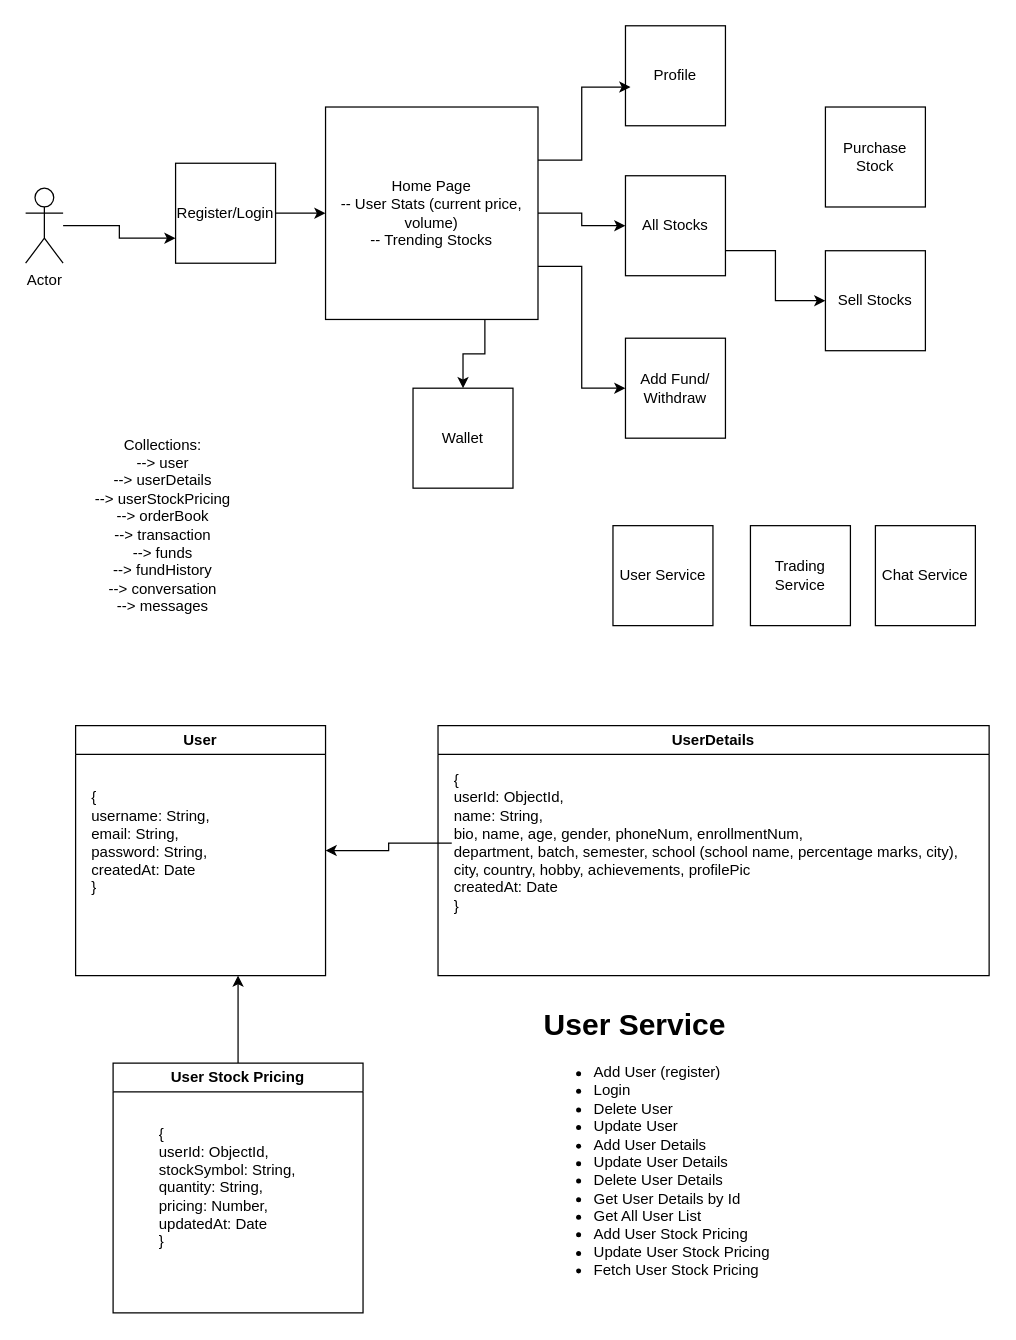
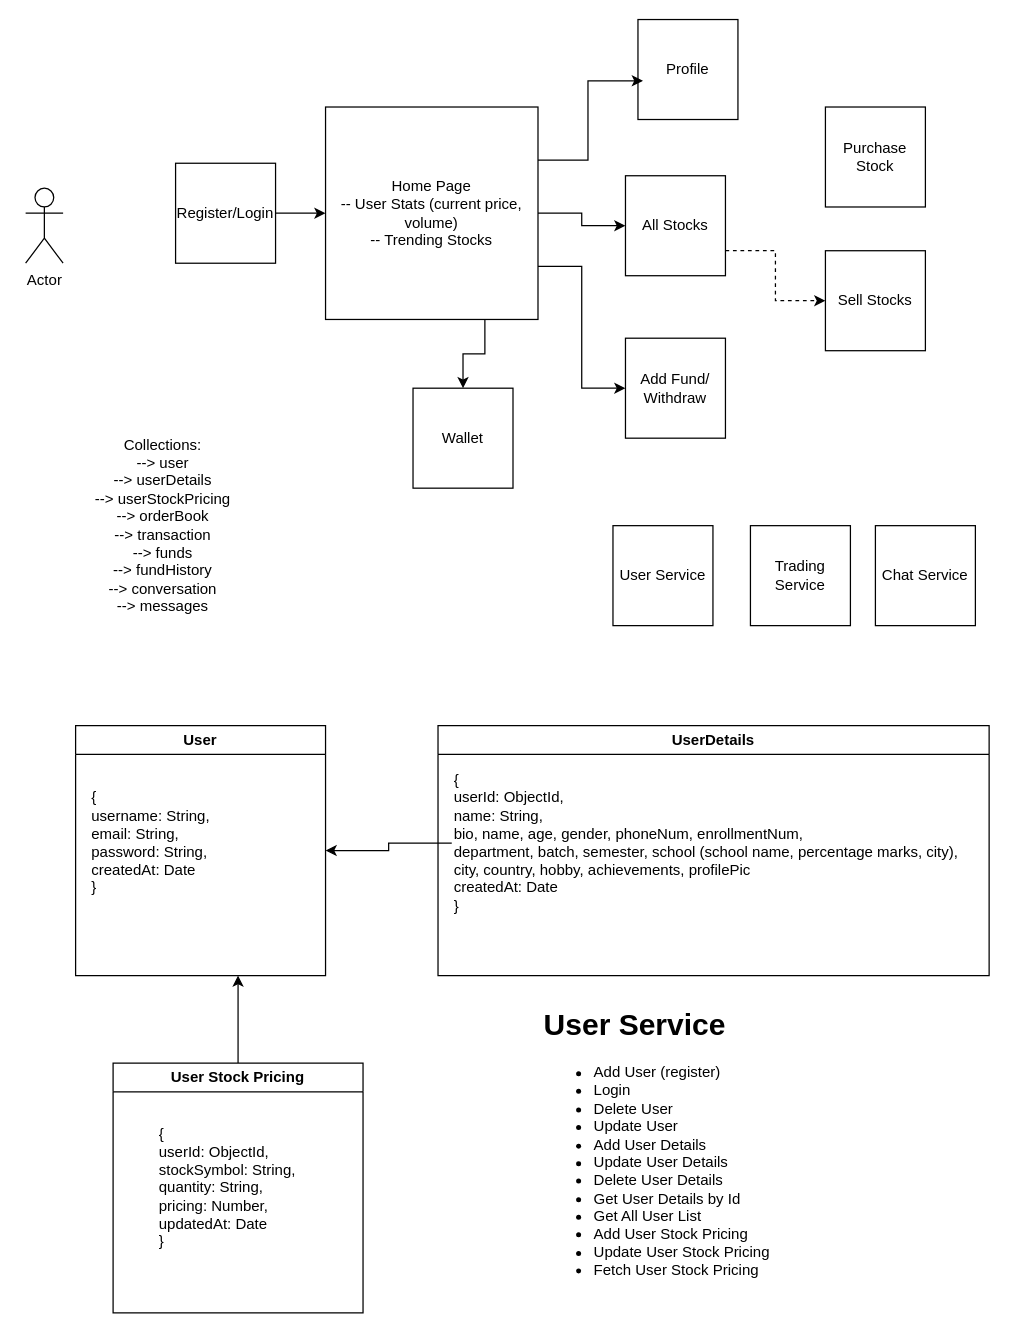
- <mxCell id="13" value="Profile" style="whiteSpace=wrap;html=1;aspect=fixed;" vertex="1" parent="1"><mxGeometry x="500" y="20" width="80" height="80" as="geometry" /></mxCell>
+ <mxCell id="13" value="Profile" style="whiteSpace=wrap;html=1;aspect=fixed;" vertex="1" parent="1"><mxGeometry x="510" y="15" width="80" height="80" as="geometry" /></mxCell>
- <mxCell id="5" style="edgeStyle=orthogonalEdgeStyle;rounded=0;orthogonalLoop=1;jettySize=auto;html=1;entryX=0;entryY=0.75;entryDx=0;entryDy=0;" edge="1" parent="1" source="6" target="8"><mxGeometry relative="1" as="geometry" /></mxCell>
- <mxCell id="14" style="edgeStyle=orthogonalEdgeStyle;rounded=0;orthogonalLoop=1;jettySize=auto;html=1;exitX=1;exitY=0.75;exitDx=0;exitDy=0;entryX=0;entryY=0.5;entryDx=0;entryDy=0;" edge="1" parent="1" source="15" target="19"><mxGeometry relative="1" as="geometry" /></mxCell>
+ <mxCell id="14" style="edgeStyle=orthogonalEdgeStyle;rounded=0;orthogonalLoop=1;jettySize=auto;html=1;exitX=1;exitY=0.75;exitDx=0;exitDy=0;entryX=0;entryY=0.5;entryDx=0;entryDy=0;dashed=1;" edge="1" parent="1" source="15" target="19"><mxGeometry relative="1" as="geometry" /></mxCell>
